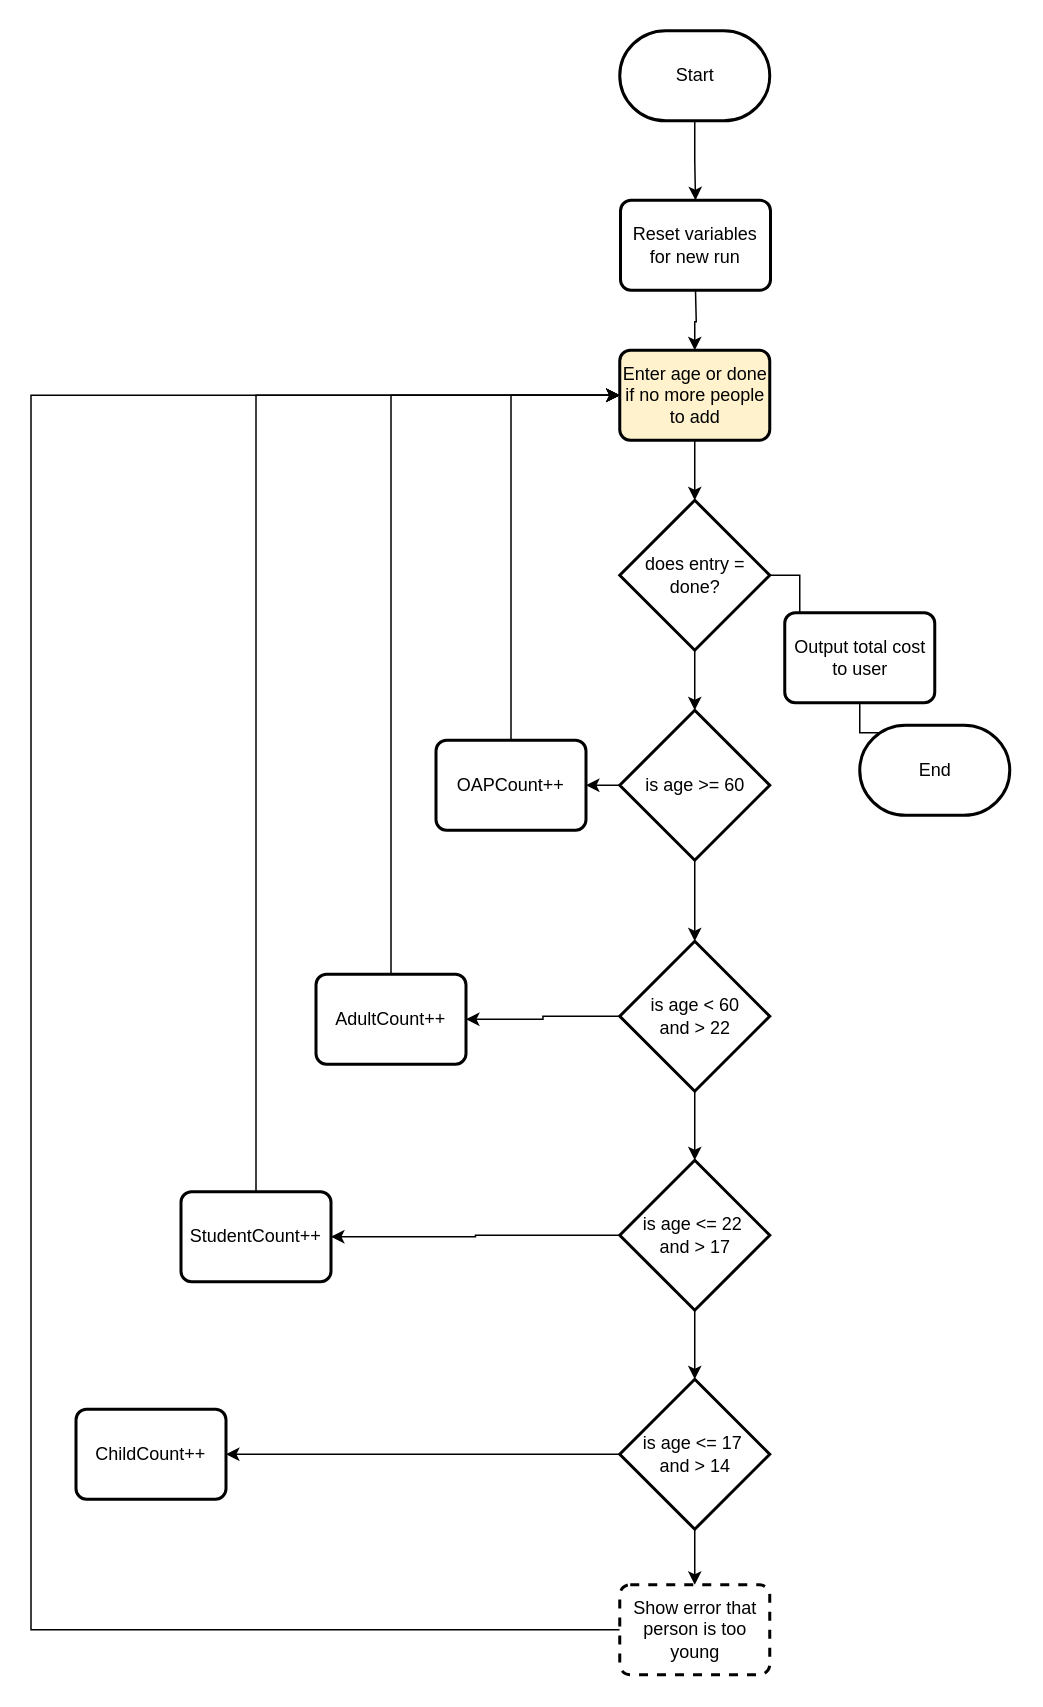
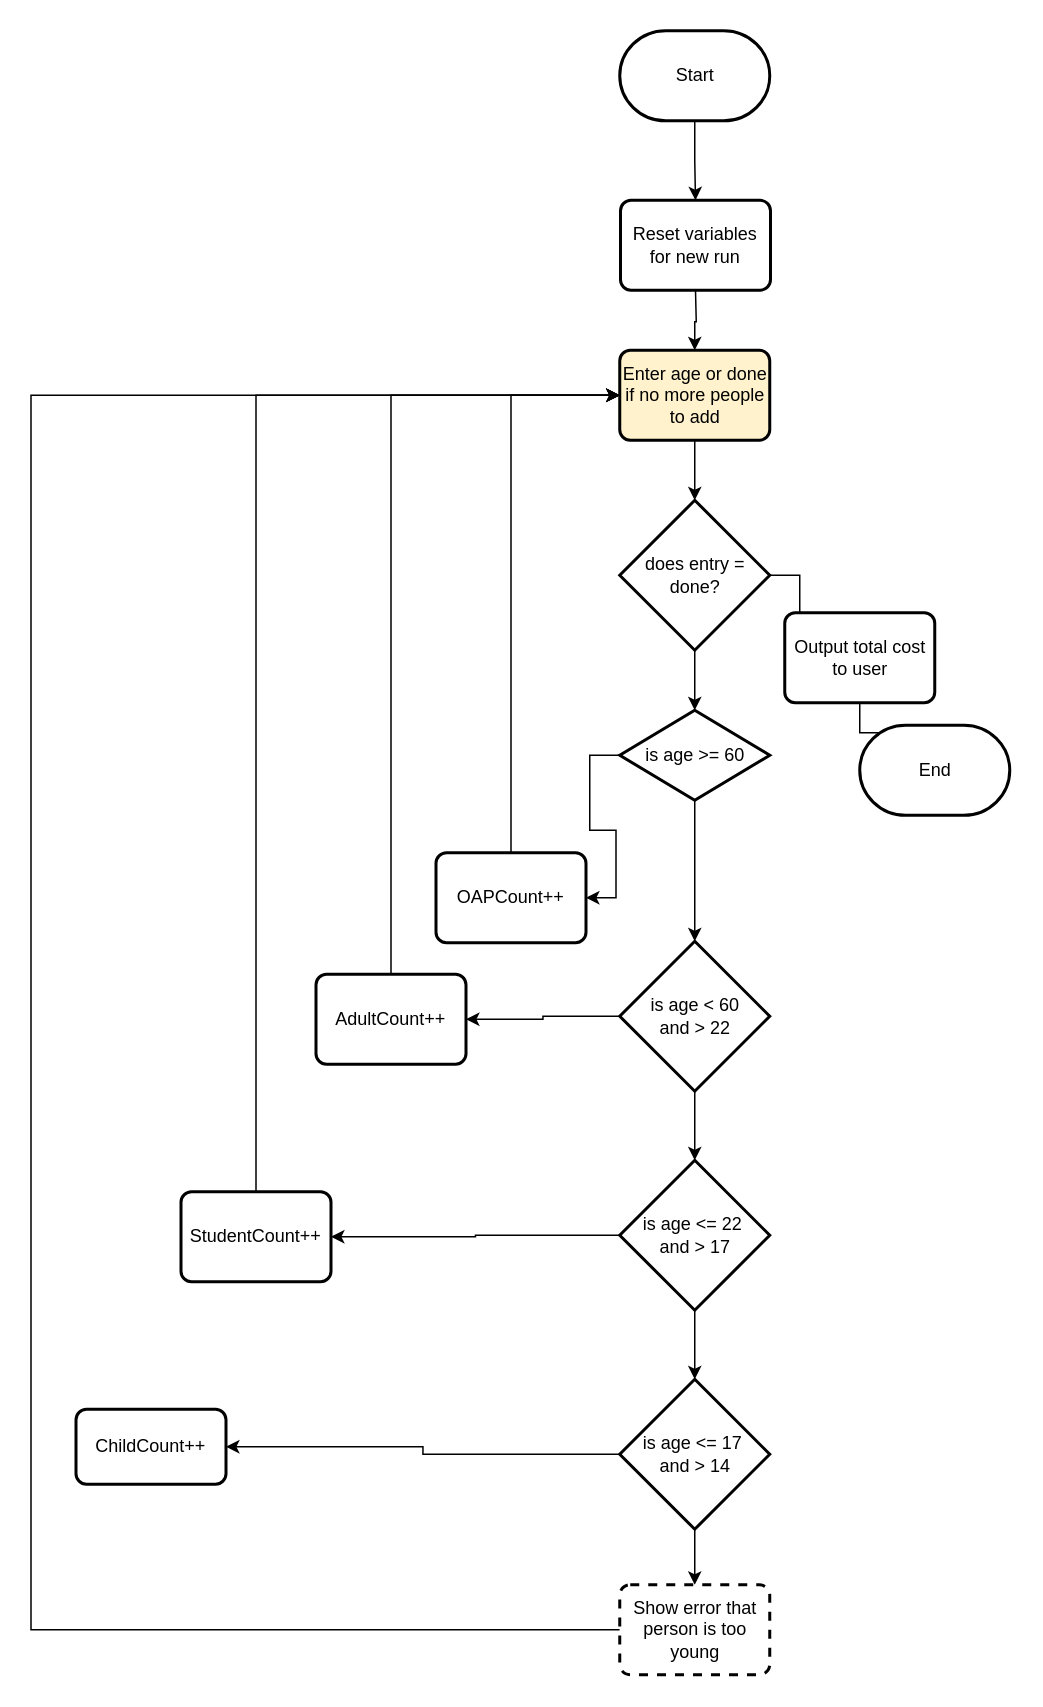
- <mxCell id="26" value="OAPCount++" style="rounded=1;whiteSpace=wrap;html=1;absoluteArcSize=1;arcSize=14;strokeWidth=2;" parent="1" vertex="1"><mxGeometry x="290" y="493" width="100" height="60" as="geometry" /></mxCell>
+ <mxCell id="26" value="OAPCount++" style="rounded=1;whiteSpace=wrap;html=1;absoluteArcSize=1;arcSize=14;strokeWidth=2;" parent="1" vertex="1"><mxGeometry x="290" y="568" width="100" height="60" as="geometry" /></mxCell>
- <mxCell id="15" value="is age &amp;gt;= 60" style="strokeWidth=2;html=1;shape=mxgraph.flowchart.decision;whiteSpace=wrap;" parent="1" vertex="1"><mxGeometry x="412.5" y="473" width="100" height="100" as="geometry" /></mxCell>
+ <mxCell id="15" value="is age &amp;gt;= 60" style="strokeWidth=2;html=1;shape=mxgraph.flowchart.decision;whiteSpace=wrap;" parent="1" vertex="1"><mxGeometry x="412.5" y="473" width="100" height="60" as="geometry" /></mxCell>
- <mxCell id="31" value="ChildCount++" style="rounded=1;whiteSpace=wrap;html=1;absoluteArcSize=1;arcSize=14;strokeWidth=2;" parent="1" vertex="1"><mxGeometry x="50" y="939" width="100" height="60" as="geometry" /></mxCell>
+ <mxCell id="31" value="ChildCount++" style="rounded=1;whiteSpace=wrap;html=1;absoluteArcSize=1;arcSize=14;strokeWidth=2;" parent="1" vertex="1"><mxGeometry x="50" y="939" width="100" height="50" as="geometry" /></mxCell>
